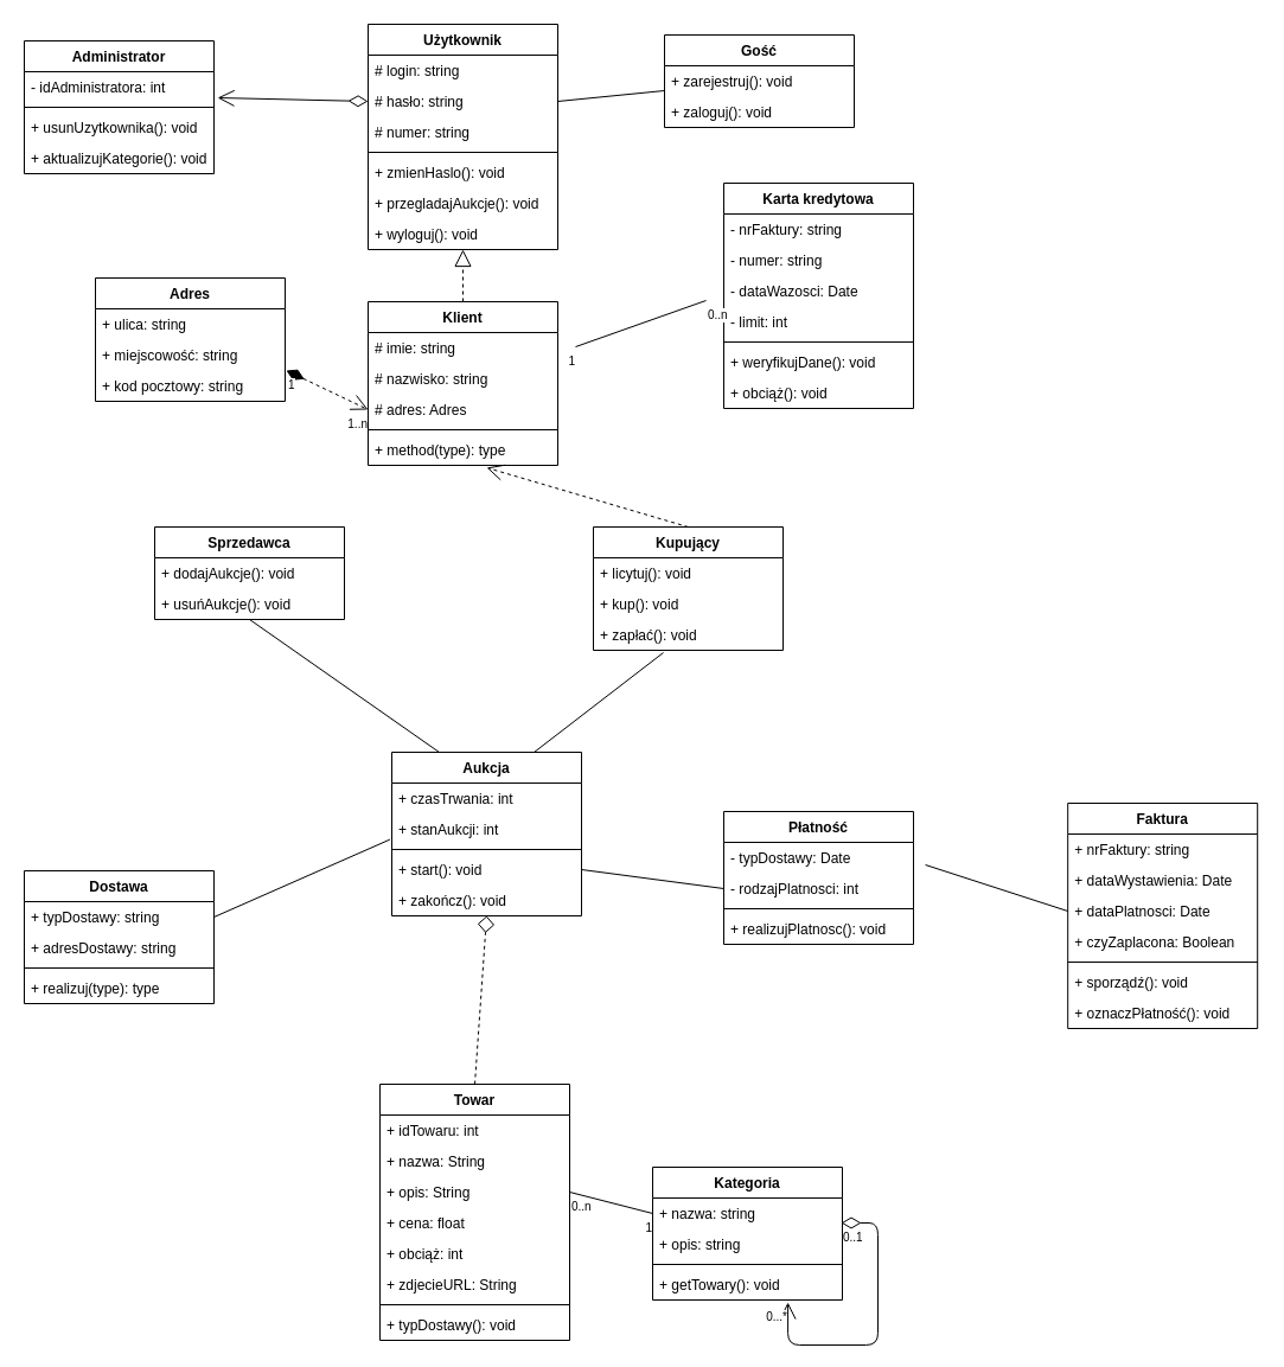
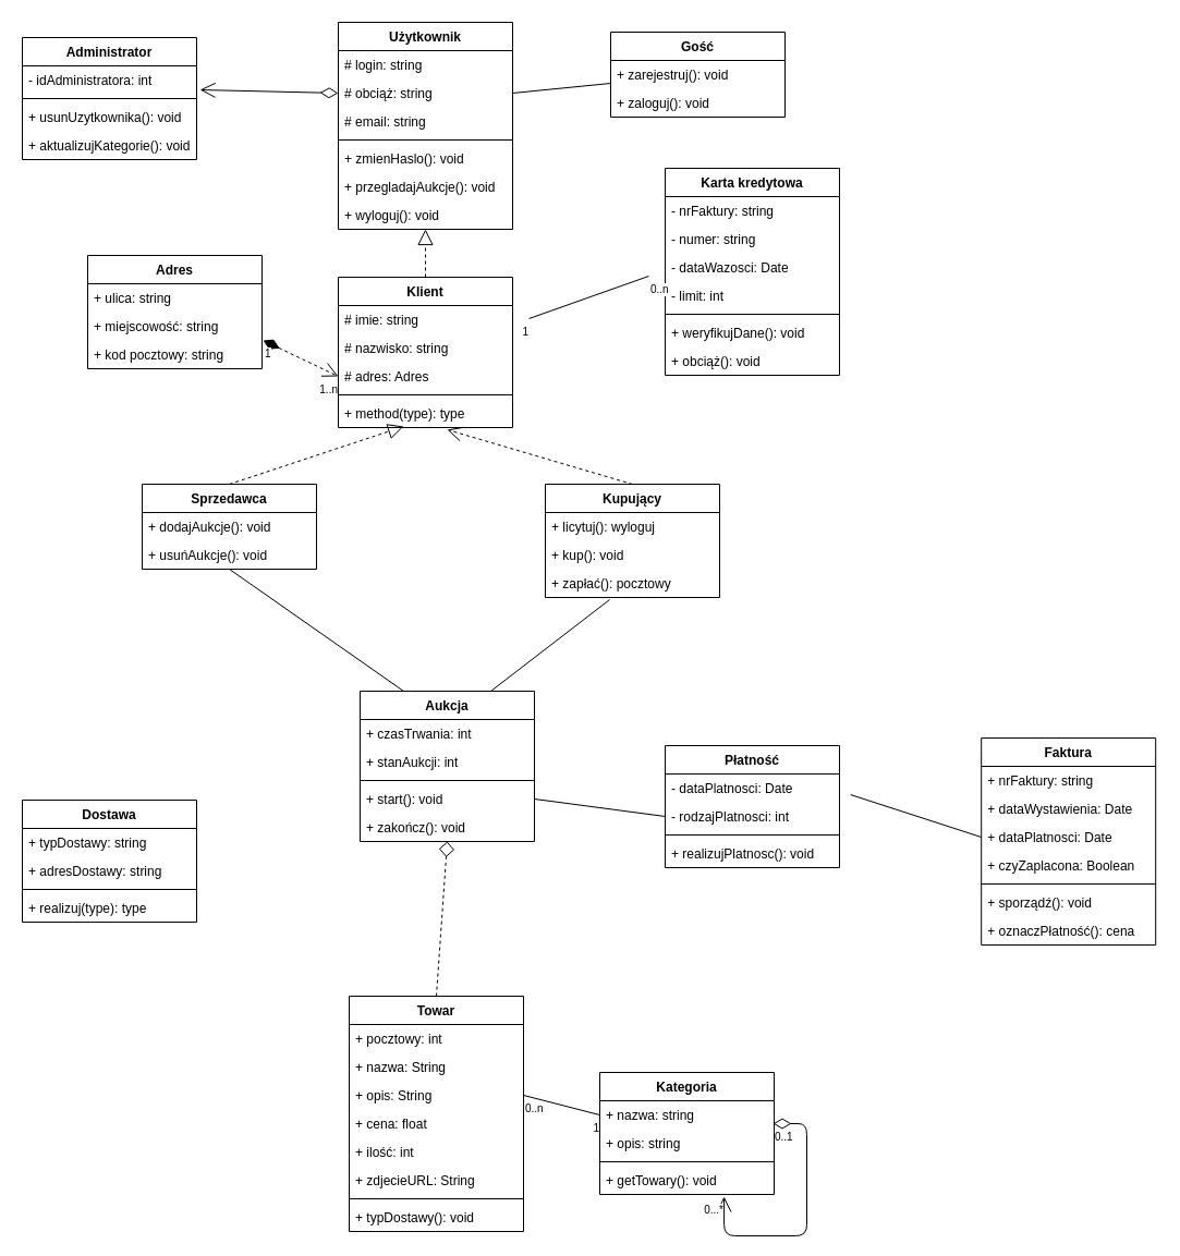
- <mxCell id="4" value="# hasło: string&#10;" style="text;strokeColor=none;fillColor=none;align=left;verticalAlign=top;spacingLeft=4;spacingRight=4;overflow=hidden;rotatable=0;points=[[0,0.5],[1,0.5]];portConstraint=eastwest;" parent="2" vertex="1"><mxGeometry y="52" width="160" height="26" as="geometry" /></mxCell>
+ <mxCell id="4" value="# obciąż: string&#10;" style="text;strokeColor=none;fillColor=none;align=left;verticalAlign=top;spacingLeft=4;spacingRight=4;overflow=hidden;rotatable=0;points=[[0,0.5],[1,0.5]];portConstraint=eastwest;" parent="2" vertex="1"><mxGeometry y="52" width="160" height="26" as="geometry" /></mxCell>
- <mxCell id="5" value="# numer: string&#10;" style="text;strokeColor=none;fillColor=none;align=left;verticalAlign=top;spacingLeft=4;spacingRight=4;overflow=hidden;rotatable=0;points=[[0,0.5],[1,0.5]];portConstraint=eastwest;" parent="2" vertex="1"><mxGeometry y="78" width="160" height="26" as="geometry" /></mxCell>
+ <mxCell id="5" value="# email: string&#10;" style="text;strokeColor=none;fillColor=none;align=left;verticalAlign=top;spacingLeft=4;spacingRight=4;overflow=hidden;rotatable=0;points=[[0,0.5],[1,0.5]];portConstraint=eastwest;" parent="2" vertex="1"><mxGeometry y="78" width="160" height="26" as="geometry" /></mxCell>
+ <mxCell id="66" value="" style="endArrow=block;dashed=1;endFill=0;endSize=12;html=1;exitX=0.5;exitY=0;exitDx=0;exitDy=0;entryX=0.375;entryY=0.962;entryDx=0;entryDy=0;entryPerimeter=0;" parent="1" source="34" target="32" edge="1"><mxGeometry width="160" relative="1" as="geometry"><mxPoint x="480" y="534" as="sourcePoint" /><mxPoint x="640" y="534" as="targetPoint" /></mxGeometry></mxCell>
- <mxCell id="38" value="+ licytuj(): void" style="text;strokeColor=none;fillColor=none;align=left;verticalAlign=top;spacingLeft=4;spacingRight=4;overflow=hidden;rotatable=0;points=[[0,0.5],[1,0.5]];portConstraint=eastwest;" parent="37" vertex="1"><mxGeometry y="26" width="160" height="26" as="geometry" /></mxCell>
+ <mxCell id="38" value="+ licytuj(): wyloguj" style="text;strokeColor=none;fillColor=none;align=left;verticalAlign=top;spacingLeft=4;spacingRight=4;overflow=hidden;rotatable=0;points=[[0,0.5],[1,0.5]];portConstraint=eastwest;" parent="37" vertex="1"><mxGeometry y="26" width="160" height="26" as="geometry" /></mxCell>
- <mxCell id="40" value="+ zapłać(): void" style="text;strokeColor=none;fillColor=none;align=left;verticalAlign=top;spacingLeft=4;spacingRight=4;overflow=hidden;rotatable=0;points=[[0,0.5],[1,0.5]];portConstraint=eastwest;" parent="37" vertex="1"><mxGeometry y="78" width="160" height="26" as="geometry" /></mxCell>
+ <mxCell id="40" value="+ zapłać(): pocztowy" style="text;strokeColor=none;fillColor=none;align=left;verticalAlign=top;spacingLeft=4;spacingRight=4;overflow=hidden;rotatable=0;points=[[0,0.5],[1,0.5]];portConstraint=eastwest;" parent="37" vertex="1"><mxGeometry y="78" width="160" height="26" as="geometry" /></mxCell>
- <mxCell id="93" value="- typDostawy: Date" style="text;strokeColor=none;fillColor=none;align=left;verticalAlign=top;spacingLeft=4;spacingRight=4;overflow=hidden;rotatable=0;points=[[0,0.5],[1,0.5]];portConstraint=eastwest;" vertex="1" parent="92"><mxGeometry y="26" width="160" height="26" as="geometry" /></mxCell>
+ <mxCell id="93" value="- dataPlatnosci: Date" style="text;strokeColor=none;fillColor=none;align=left;verticalAlign=top;spacingLeft=4;spacingRight=4;overflow=hidden;rotatable=0;points=[[0,0.5],[1,0.5]];portConstraint=eastwest;" vertex="1" parent="92"><mxGeometry y="26" width="160" height="26" as="geometry" /></mxCell>
- <mxCell id="103" style="edgeStyle=none;rounded=0;orthogonalLoop=1;jettySize=auto;html=1;exitX=1;exitY=0.5;exitDx=0;exitDy=0;entryX=-0.01;entryY=0.831;entryDx=0;entryDy=0;entryPerimeter=0;endArrow=none;endFill=0;" edge="1" parent="1" source="99" target="78"><mxGeometry relative="1" as="geometry" /></mxCell>
- <mxCell id="65" value="+ oznaczPłatność(): void" style="text;strokeColor=none;fillColor=none;align=left;verticalAlign=top;spacingLeft=4;spacingRight=4;overflow=hidden;rotatable=0;points=[[0,0.5],[1,0.5]];portConstraint=eastwest;" parent="58" vertex="1"><mxGeometry y="164" width="160" height="26" as="geometry" /></mxCell>
+ <mxCell id="65" value="+ oznaczPłatność(): cena" style="text;strokeColor=none;fillColor=none;align=left;verticalAlign=top;spacingLeft=4;spacingRight=4;overflow=hidden;rotatable=0;points=[[0,0.5],[1,0.5]];portConstraint=eastwest;" parent="58" vertex="1"><mxGeometry y="164" width="160" height="26" as="geometry" /></mxCell>
- <mxCell id="50" value="+ idTowaru: int" style="text;strokeColor=none;fillColor=none;align=left;verticalAlign=top;spacingLeft=4;spacingRight=4;overflow=hidden;rotatable=0;points=[[0,0.5],[1,0.5]];portConstraint=eastwest;" parent="49" vertex="1"><mxGeometry y="26" width="160" height="26" as="geometry" /></mxCell>
+ <mxCell id="50" value="+ pocztowy: int" style="text;strokeColor=none;fillColor=none;align=left;verticalAlign=top;spacingLeft=4;spacingRight=4;overflow=hidden;rotatable=0;points=[[0,0.5],[1,0.5]];portConstraint=eastwest;" parent="49" vertex="1"><mxGeometry y="26" width="160" height="26" as="geometry" /></mxCell>
- <mxCell id="54" value="+ obciąż: int" style="text;strokeColor=none;fillColor=none;align=left;verticalAlign=top;spacingLeft=4;spacingRight=4;overflow=hidden;rotatable=0;points=[[0,0.5],[1,0.5]];portConstraint=eastwest;" parent="49" vertex="1"><mxGeometry y="130" width="160" height="26" as="geometry" /></mxCell>
+ <mxCell id="54" value="+ ilość: int" style="text;strokeColor=none;fillColor=none;align=left;verticalAlign=top;spacingLeft=4;spacingRight=4;overflow=hidden;rotatable=0;points=[[0,0.5],[1,0.5]];portConstraint=eastwest;" parent="49" vertex="1"><mxGeometry y="130" width="160" height="26" as="geometry" /></mxCell>
